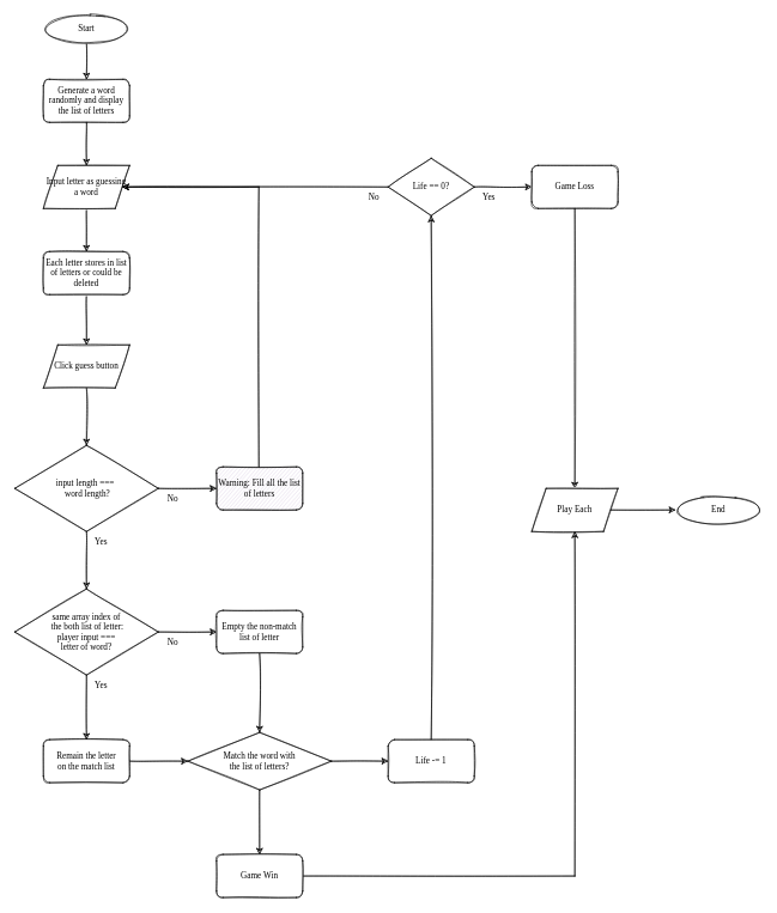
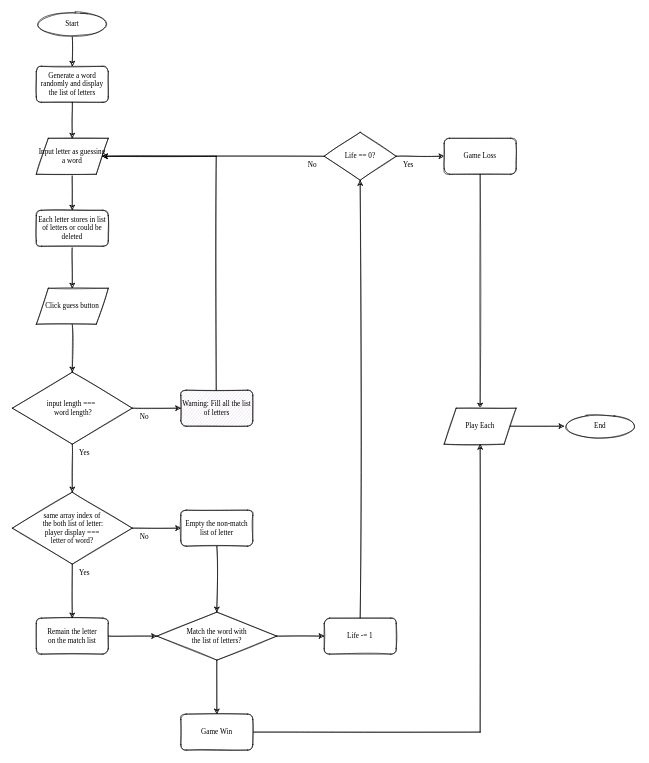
- <mxCell id="19" value="same array index of&lt;br&gt;&amp;nbsp;the both list of letter: &lt;br&gt;player input === &lt;br&gt;letter of word?" style="rhombus;whiteSpace=wrap;html=1;shadow=0;sketch=1;fontFamily=Comic Sans MS;" vertex="1" parent="1"><mxGeometry x="20" y="820" width="200" height="120" as="geometry" /></mxCell>
+ <mxCell id="19" value="same array index of&lt;br&gt;&amp;nbsp;the both list of letter: &lt;br&gt;player display === &lt;br&gt;letter of word?" style="rhombus;whiteSpace=wrap;html=1;shadow=0;sketch=1;fontFamily=Comic Sans MS;" vertex="1" parent="1"><mxGeometry x="20" y="820" width="200" height="120" as="geometry" /></mxCell>
